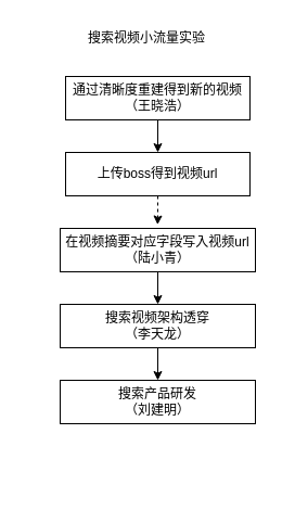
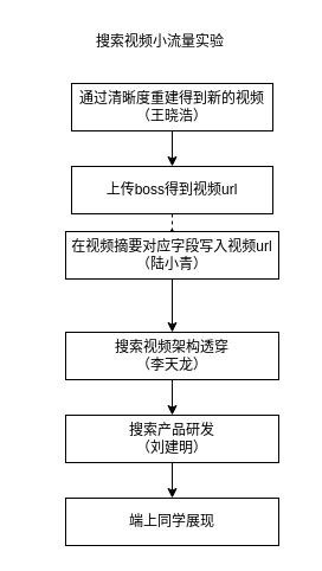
- <mxCell id="8" value="在视频摘要对应字段写入视频url&lt;br&gt;（陆小青）" style="rounded=0;whiteSpace=wrap;html=1;" vertex="1" parent="1"><mxGeometry x="55" y="210" width="180" height="40" as="geometry" /></mxCell>
+ <mxCell id="8" value="在视频摘要对应字段写入视频url&lt;br&gt;（陆小青）" style="rounded=0;whiteSpace=wrap;html=1;" vertex="1" parent="1"><mxGeometry x="55" y="195" width="180" height="40" as="geometry" /></mxCell>
+ <mxCell id="11" style="edgeStyle=orthogonalEdgeStyle;rounded=0;orthogonalLoop=1;jettySize=auto;html=1;entryX=0.5;entryY=0;entryDx=0;entryDy=0;" edge="1" parent="1" source="12" target="13"><mxGeometry relative="1" as="geometry" /></mxCell>
+ <mxCell id="13" value="端上同学展现" style="rounded=0;whiteSpace=wrap;html=1;" vertex="1" parent="1"><mxGeometry x="55" y="420" width="180" height="40" as="geometry" /></mxCell>
